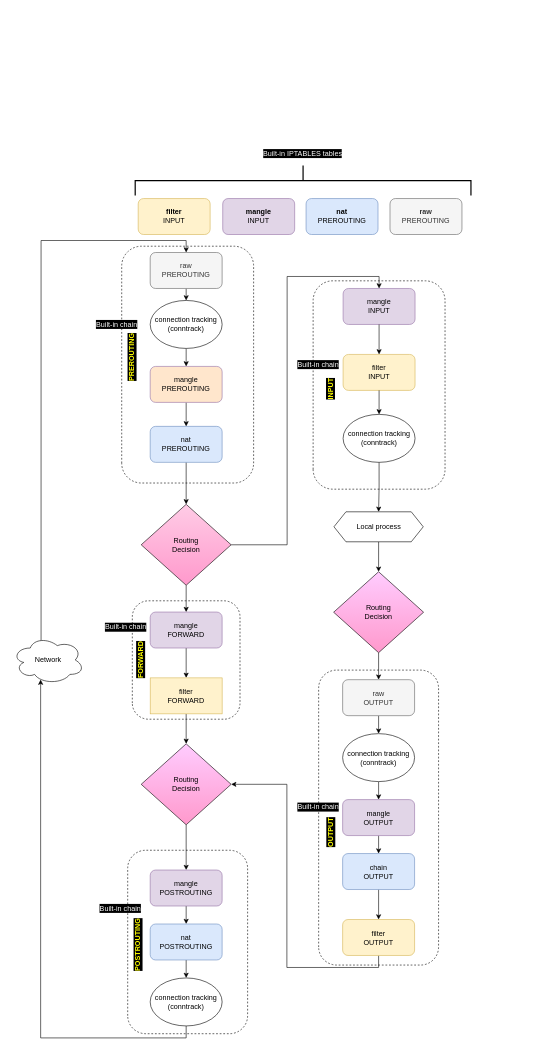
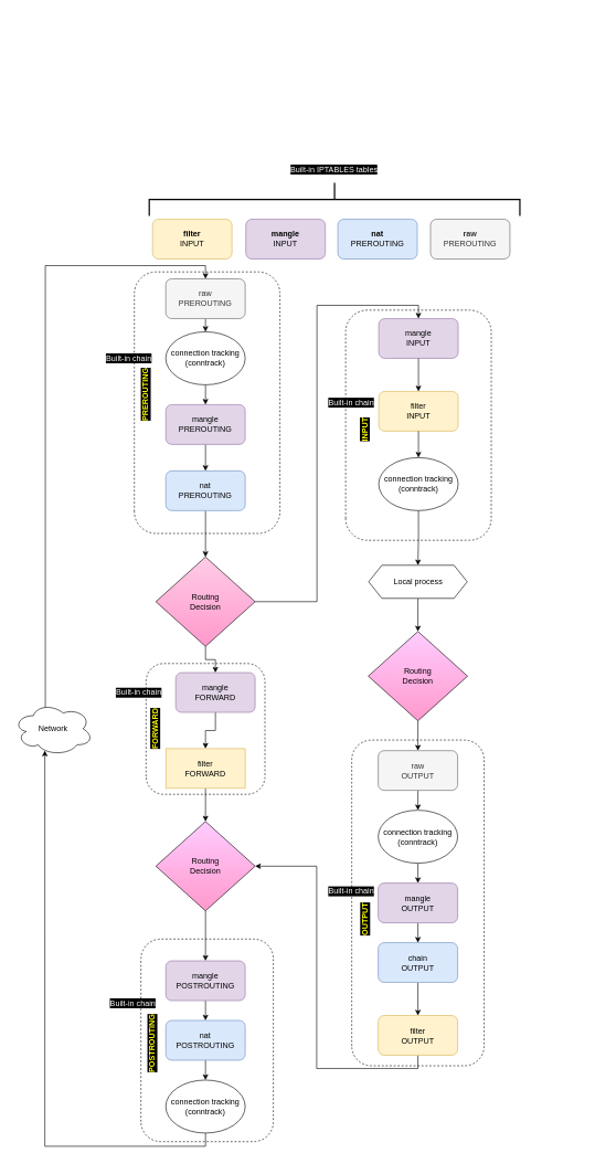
- <mxCell id="12" value="mangle&lt;br&gt;PREROUTING" style="rounded=1;whiteSpace=wrap;html=1;fillColor=#ffe6cc;strokeColor=#9673a6;" vertex="1" parent="1"><mxGeometry x="250" y="610" width="120" height="60" as="geometry" /></mxCell>
+ <mxCell id="12" value="mangle&lt;br&gt;PREROUTING" style="rounded=1;whiteSpace=wrap;html=1;fillColor=#e1d5e7;strokeColor=#9673a6;" vertex="1" parent="1"><mxGeometry x="250" y="610" width="120" height="60" as="geometry" /></mxCell>
- <mxCell id="38" value="mangle&lt;br&gt;FORWARD" style="rounded=1;whiteSpace=wrap;html=1;fillColor=#e1d5e7;strokeColor=#9673a6;" vertex="1" parent="1"><mxGeometry x="250" y="1019.69" width="120" height="60" as="geometry" /></mxCell>
+ <mxCell id="38" value="mangle&lt;br&gt;FORWARD" style="rounded=1;whiteSpace=wrap;html=1;fillColor=#e1d5e7;strokeColor=#9673a6;" vertex="1" parent="1"><mxGeometry x="265" y="1014.69" width="120" height="60" as="geometry" /></mxCell>
